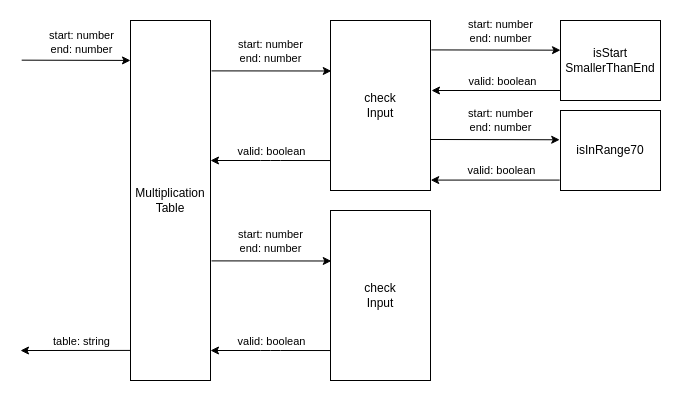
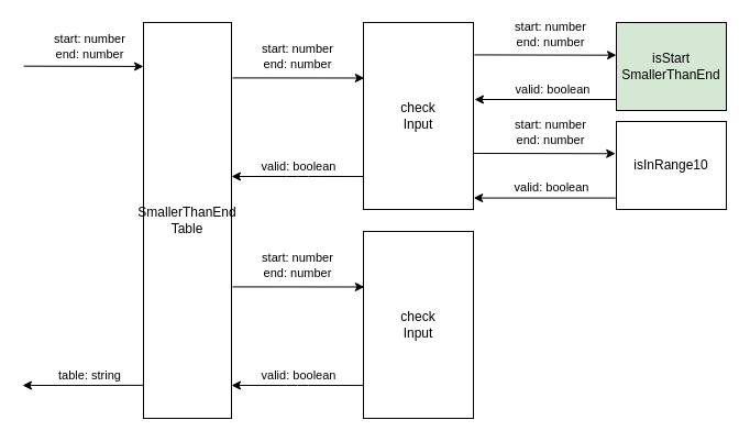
- <mxCell id="11" value="isStart&lt;br&gt;SmallerThanEnd" style="rounded=0;whiteSpace=wrap;html=1;" vertex="1" parent="1"><mxGeometry x="560" y="20" width="100" height="80" as="geometry" /></mxCell>
+ <mxCell id="11" value="isStart&lt;br&gt;SmallerThanEnd" style="rounded=0;whiteSpace=wrap;html=1;fillColor=#d5e8d4;" vertex="1" parent="1"><mxGeometry x="560" y="20" width="100" height="80" as="geometry" /></mxCell>
- <mxCell id="8" value="isInRange70" style="rounded=0;whiteSpace=wrap;html=1;" vertex="1" parent="1"><mxGeometry x="560" y="110" width="100" height="80" as="geometry" /></mxCell>
+ <mxCell id="8" value="isInRange10" style="rounded=0;whiteSpace=wrap;html=1;" vertex="1" parent="1"><mxGeometry x="560" y="110" width="100" height="80" as="geometry" /></mxCell>
- <mxCell id="2" value="Multiplication&lt;br&gt;Table" style="rounded=0;whiteSpace=wrap;html=1;" vertex="1" parent="1"><mxGeometry x="130" y="20" width="80" height="360" as="geometry" /></mxCell>
+ <mxCell id="2" value="SmallerThanEnd&lt;br&gt;Table" style="rounded=0;whiteSpace=wrap;html=1;" vertex="1" parent="1"><mxGeometry x="130" y="20" width="80" height="360" as="geometry" /></mxCell>
